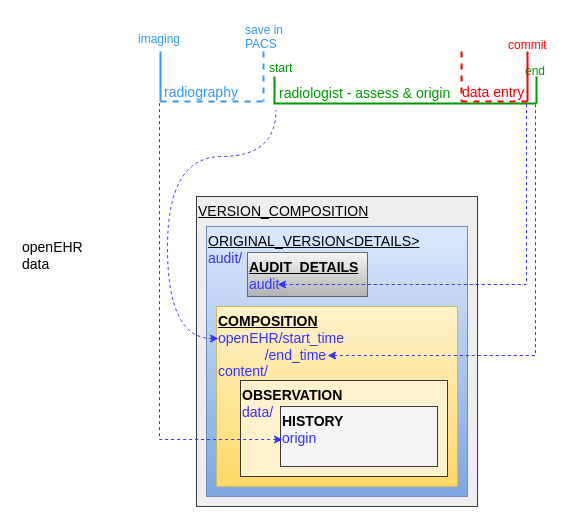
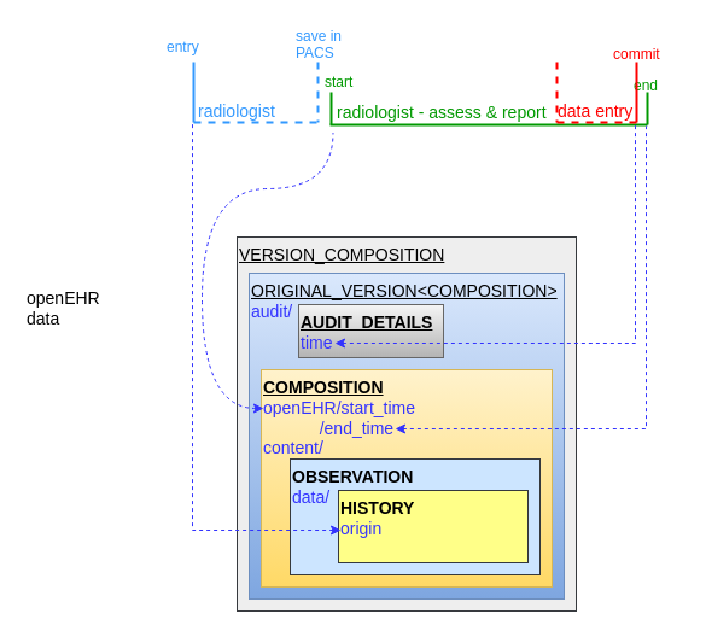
- <mxCell id="13" value="imaging" style="text;html=1;resizable=0;points=[];autosize=1;align=left;verticalAlign=top;spacingTop=-4;fontColor=#3399FF;" parent="1" vertex="1"><mxGeometry x="136" y="29" width="60" height="20" as="geometry" /></mxCell>
+ <mxCell id="13" value="entry" style="text;html=1;resizable=0;points=[];autosize=1;align=left;verticalAlign=top;spacingTop=-4;fontColor=#3399FF;" parent="1" vertex="1"><mxGeometry x="136" y="29" width="60" height="20" as="geometry" /></mxCell>
- <mxCell id="10" value="radiography" style="text;html=1;resizable=0;points=[];autosize=1;align=left;verticalAlign=top;spacingTop=-4;fontColor=#3399FF;fontSize=14;" parent="1" vertex="1"><mxGeometry x="162" y="81" width="90" height="20" as="geometry" /></mxCell>
+ <mxCell id="10" value="radiologist" style="text;html=1;resizable=0;points=[];autosize=1;align=left;verticalAlign=top;spacingTop=-4;fontColor=#3399FF;fontSize=14;" parent="1" vertex="1"><mxGeometry x="162" y="81" width="90" height="20" as="geometry" /></mxCell>
- <mxCell id="9" value="radiologist - assess &amp;amp; origin" style="text;html=1;resizable=0;points=[];autosize=1;align=left;verticalAlign=top;spacingTop=-4;fontColor=#009900;fontSize=14;" parent="1" vertex="1"><mxGeometry x="277" y="81.5" width="190" height="20" as="geometry" /></mxCell>
+ <mxCell id="9" value="radiologist - assess &amp;amp; report" style="text;html=1;resizable=0;points=[];autosize=1;align=left;verticalAlign=top;spacingTop=-4;fontColor=#009900;fontSize=14;" parent="1" vertex="1"><mxGeometry x="277" y="81.5" width="190" height="20" as="geometry" /></mxCell>
- <mxCell id="20" value="&lt;u&gt;&lt;span&gt;ORIGINAL_VERSION&amp;lt;DETAILS&amp;gt;&lt;/span&gt;&lt;br&gt;&lt;/u&gt;&lt;font color=&quot;#3333ff&quot;&gt;audit/&lt;/font&gt;" style="rounded=0;whiteSpace=wrap;html=1;fontSize=14;verticalAlign=top;align=left;fillColor=#dae8fc;strokeColor=#6c8ebf;gradientColor=#7ea6e0;fontStyle=0" parent="1" vertex="1"><mxGeometry x="206" y="226" width="261" height="270" as="geometry" /></mxCell>
+ <mxCell id="20" value="&lt;u&gt;&lt;span&gt;ORIGINAL_VERSION&amp;lt;COMPOSITION&amp;gt;&lt;/span&gt;&lt;br&gt;&lt;/u&gt;&lt;font color=&quot;#3333ff&quot;&gt;audit/&lt;/font&gt;" style="rounded=0;whiteSpace=wrap;html=1;fontSize=14;verticalAlign=top;align=left;fillColor=#dae8fc;strokeColor=#6c8ebf;gradientColor=#7ea6e0;fontStyle=0" parent="1" vertex="1"><mxGeometry x="206" y="226" width="261" height="270" as="geometry" /></mxCell>
- <mxCell id="22" value="&lt;u&gt;AUDIT_DETAILS&lt;/u&gt;&lt;br&gt;&lt;span style=&quot;font-weight: normal&quot;&gt;&lt;font color=&quot;#3333ff&quot;&gt;audit&lt;/font&gt;&lt;/span&gt;" style="rounded=0;whiteSpace=wrap;html=1;fontSize=14;verticalAlign=top;align=left;fillColor=#f5f5f5;strokeColor=#666666;gradientColor=#b3b3b3;fontStyle=1" parent="1" vertex="1"><mxGeometry x="247" y="252" width="120" height="44" as="geometry" /></mxCell>
+ <mxCell id="22" value="&lt;u&gt;AUDIT_DETAILS&lt;/u&gt;&lt;br&gt;&lt;span style=&quot;font-weight: normal&quot;&gt;&lt;font color=&quot;#3333ff&quot;&gt;time&lt;/font&gt;&lt;/span&gt;" style="rounded=0;whiteSpace=wrap;html=1;fontSize=14;verticalAlign=top;align=left;fillColor=#f5f5f5;strokeColor=#666666;gradientColor=#b3b3b3;fontStyle=1" parent="1" vertex="1"><mxGeometry x="247" y="252" width="120" height="44" as="geometry" /></mxCell>
- <mxCell id="23" value="&lt;b&gt;OBSERVATION&lt;/b&gt;&lt;br&gt;&lt;font color=&quot;#3333ff&quot;&gt;data/&lt;br&gt;&lt;br&gt;&lt;/font&gt;" style="rounded=0;whiteSpace=wrap;html=1;fontSize=14;verticalAlign=top;align=left;fillColor=#fff2cc;strokeColor=#36393d;" parent="1" vertex="1"><mxGeometry x="240" y="380" width="207" height="96" as="geometry" /></mxCell>
+ <mxCell id="23" value="&lt;b&gt;OBSERVATION&lt;/b&gt;&lt;br&gt;&lt;font color=&quot;#3333ff&quot;&gt;data/&lt;br&gt;&lt;br&gt;&lt;/font&gt;" style="rounded=0;whiteSpace=wrap;html=1;fontSize=14;verticalAlign=top;align=left;fillColor=#cce5ff;strokeColor=#36393d;" parent="1" vertex="1"><mxGeometry x="240" y="380" width="207" height="96" as="geometry" /></mxCell>
- <mxCell id="24" value="&lt;b&gt;HISTORY&lt;/b&gt;&lt;br&gt;&lt;font color=&quot;#3333ff&quot;&gt;origin&lt;/font&gt;" style="rounded=0;whiteSpace=wrap;html=1;fontSize=14;verticalAlign=top;align=left;fillColor=#f5f5f5;strokeColor=#36393d;" parent="1" vertex="1"><mxGeometry x="280" y="406" width="157" height="60" as="geometry" /></mxCell>
+ <mxCell id="24" value="&lt;b&gt;HISTORY&lt;/b&gt;&lt;br&gt;&lt;font color=&quot;#3333ff&quot;&gt;origin&lt;/font&gt;" style="rounded=0;whiteSpace=wrap;html=1;fontSize=14;verticalAlign=top;align=left;fillColor=#ffff88;strokeColor=#36393d;" parent="1" vertex="1"><mxGeometry x="280" y="406" width="157" height="60" as="geometry" /></mxCell>
